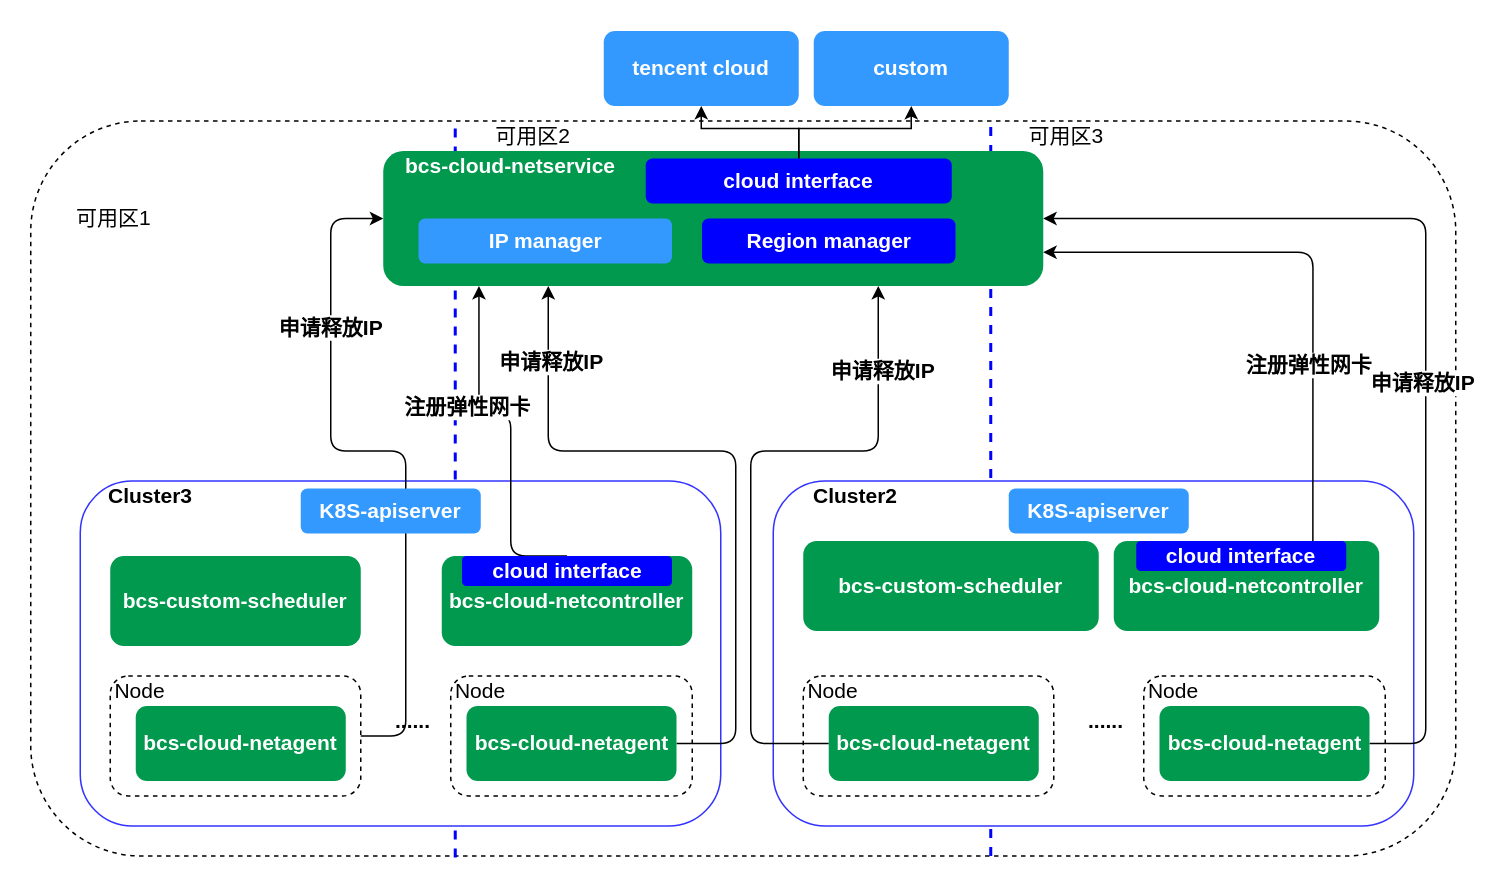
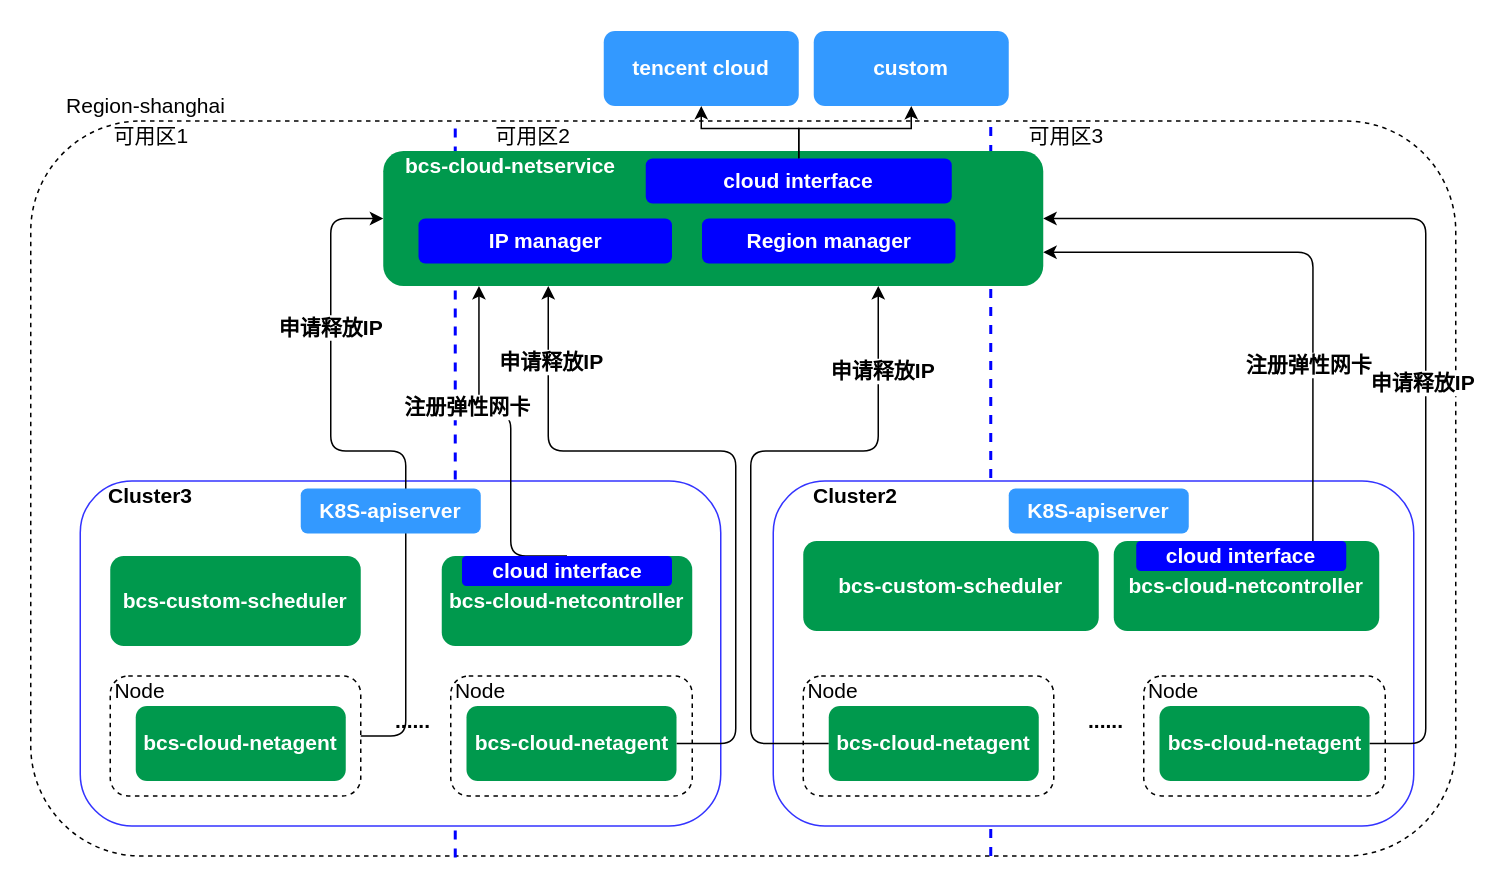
+ <mxCell id="38" value="Region-shanghai" style="text;html=1;strokeColor=none;fillColor=none;align=center;verticalAlign=middle;whiteSpace=wrap;rounded=0;fontSize=14;" parent="1" vertex="1"><mxGeometry x="36.5" y="60" width="120" height="20" as="geometry" /></mxCell>
- <mxCell id="49" value="可用区1" style="text;html=1;strokeColor=none;fillColor=none;align=center;verticalAlign=middle;whiteSpace=wrap;rounded=0;fontSize=14;fontStyle=0" parent="1" vertex="1"><mxGeometry x="36.5" y="135" width="77" height="20" as="geometry" /></mxCell>
+ <mxCell id="49" value="可用区1" style="text;html=1;strokeColor=none;fillColor=none;align=center;verticalAlign=middle;whiteSpace=wrap;rounded=0;fontSize=14;fontStyle=0" parent="1" vertex="1"><mxGeometry x="61.5" y="80" width="77" height="20" as="geometry" /></mxCell>
- <mxCell id="54" value="IP manager" style="rounded=1;whiteSpace=wrap;html=1;strokeColor=none;fillColor=#3399ff;fontSize=14;fontStyle=1;fontColor=#FFFFFF;" vertex="1" parent="1"><mxGeometry x="278.5" y="145" width="169" height="30" as="geometry" /></mxCell>
+ <mxCell id="54" value="IP manager" style="rounded=1;whiteSpace=wrap;html=1;strokeColor=none;fillColor=#0000FF;fontSize=14;fontStyle=1;fontColor=#FFFFFF;" vertex="1" parent="1"><mxGeometry x="278.5" y="145" width="169" height="30" as="geometry" /></mxCell>
